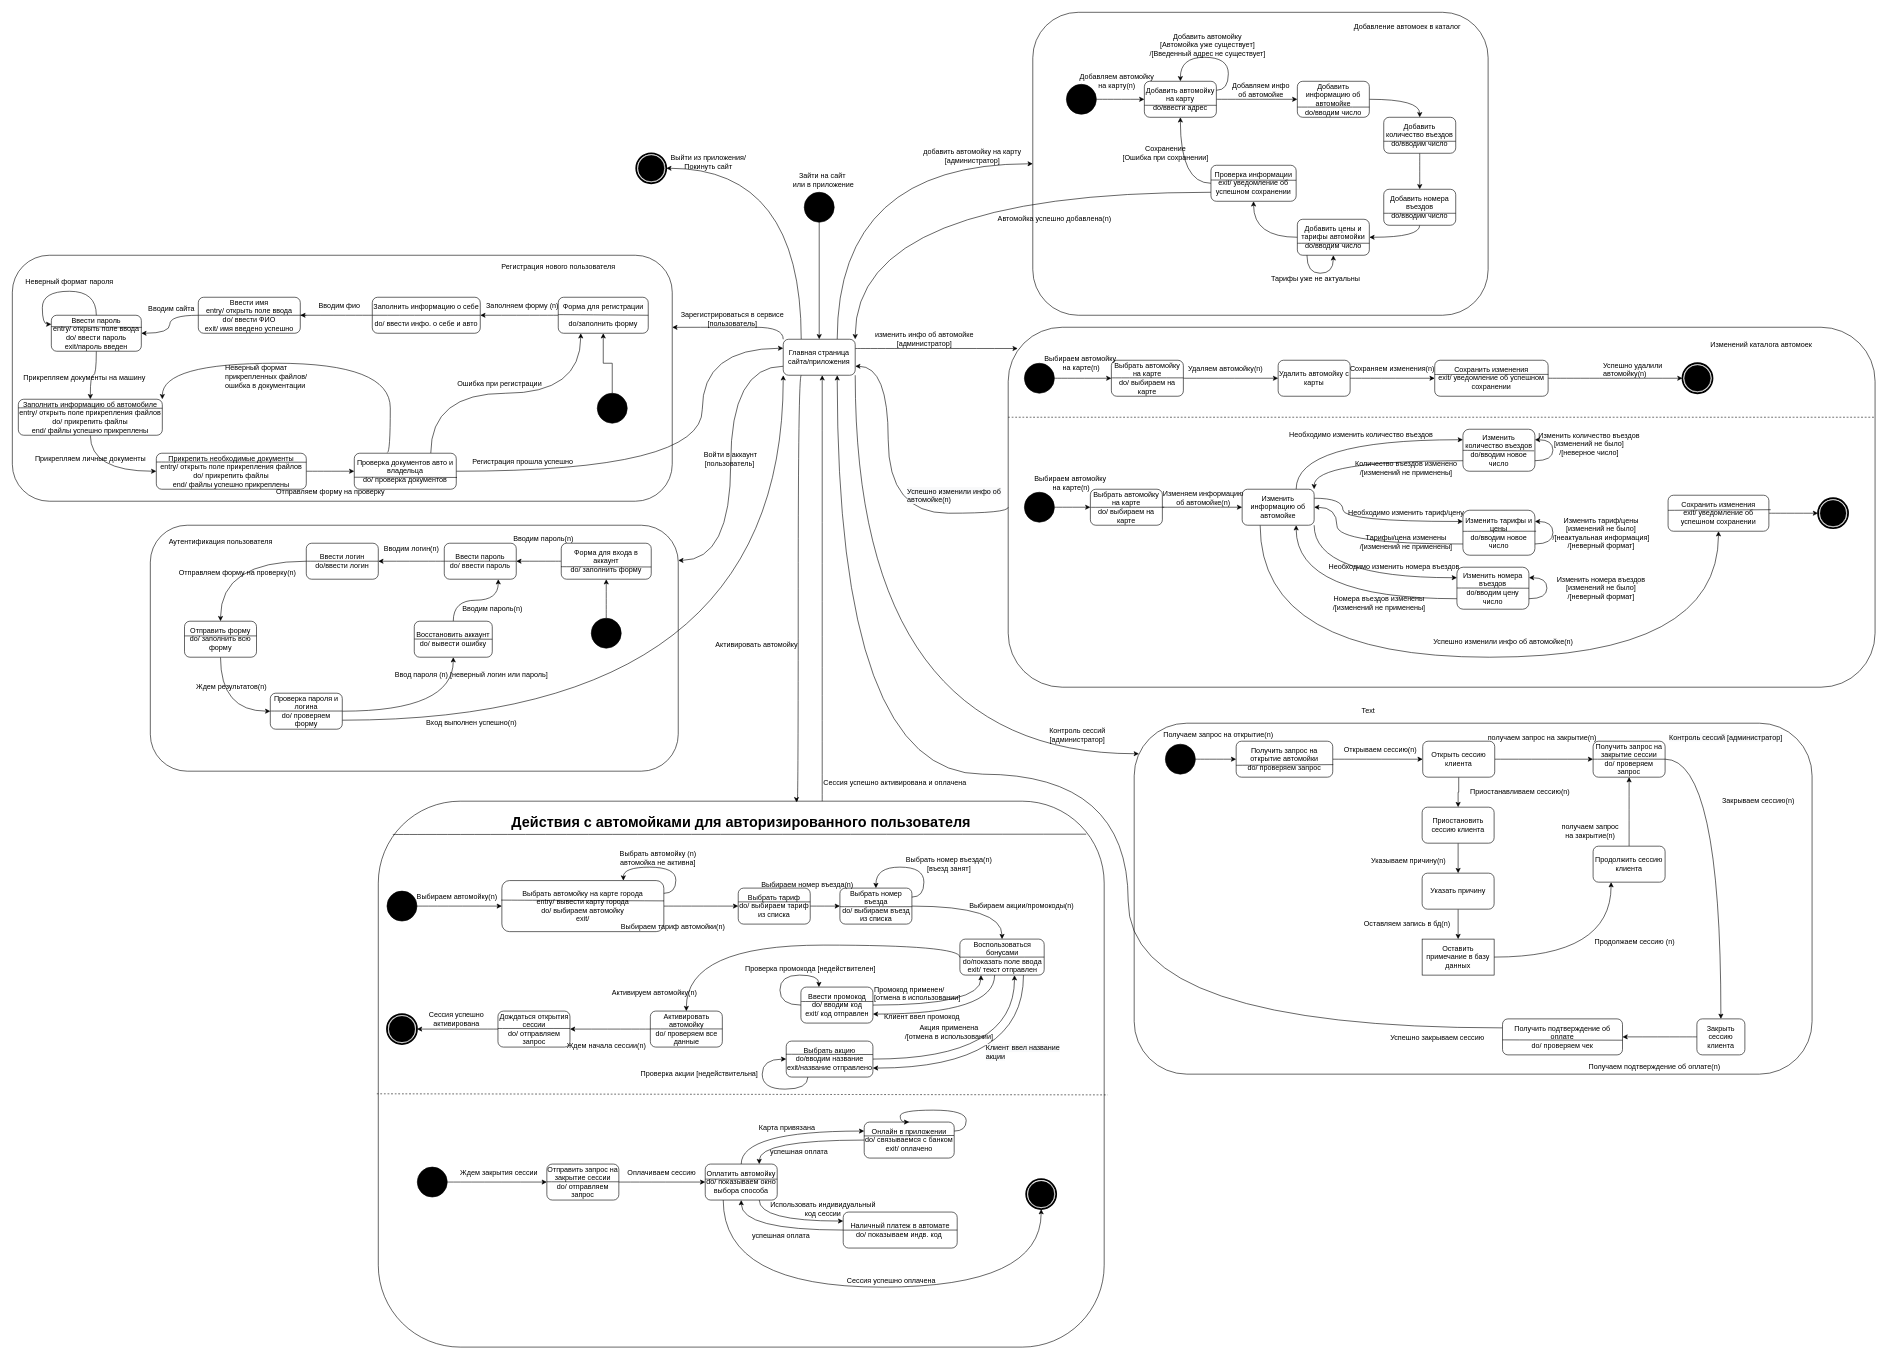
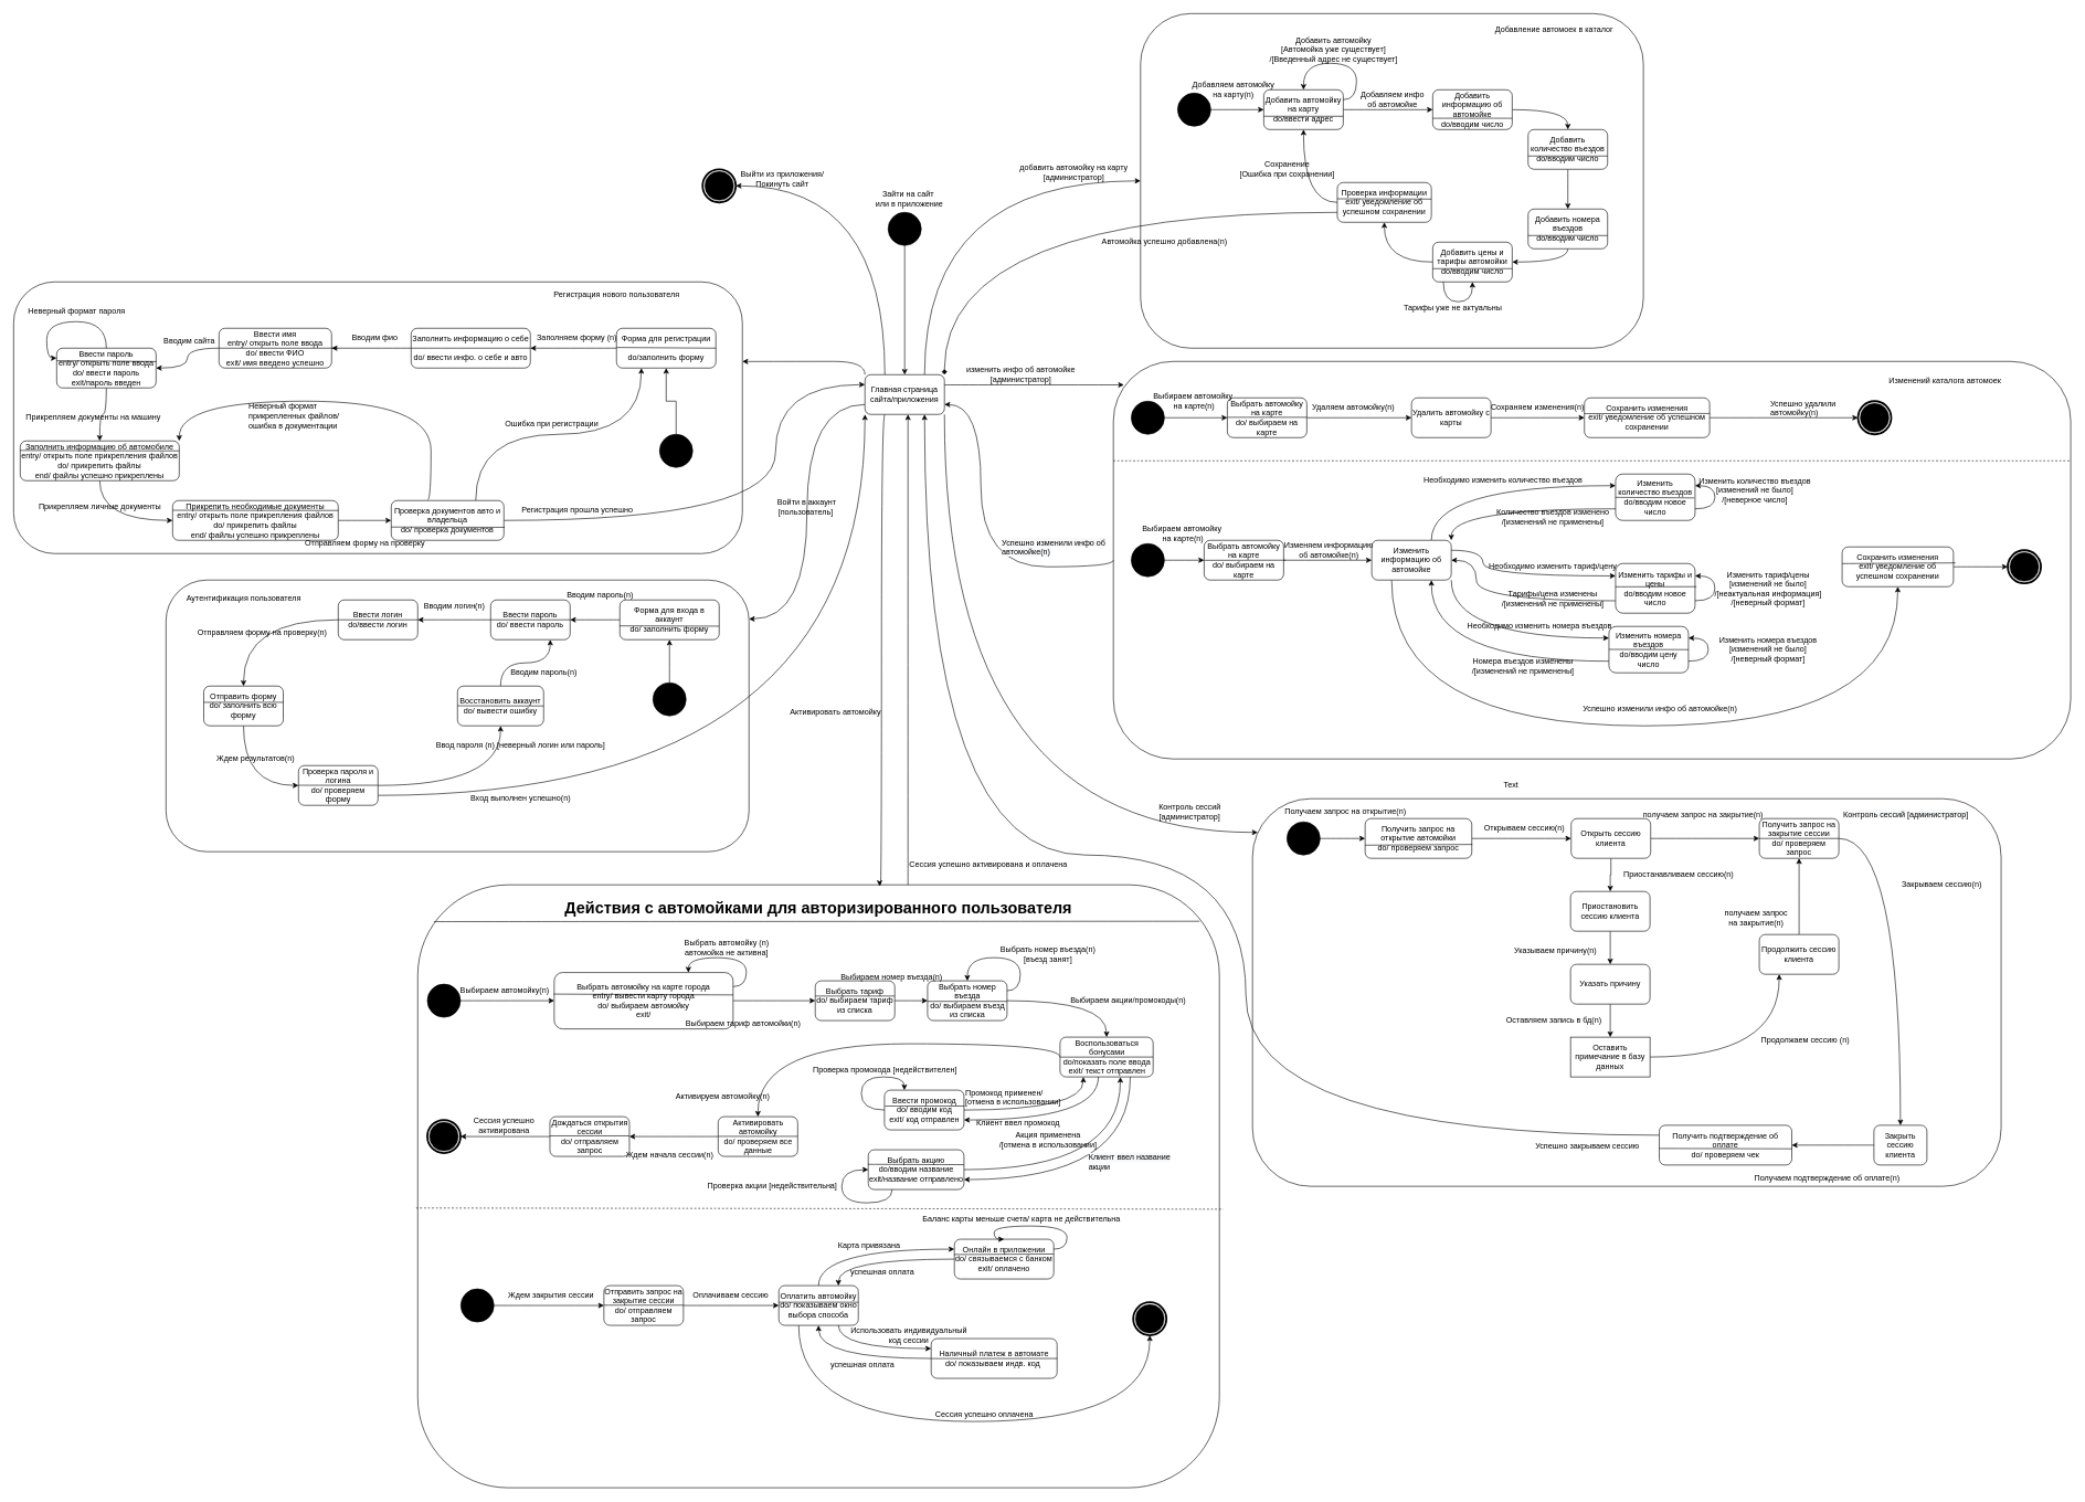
- <mxCell id="180" value="Зарегистрироваться в сервисе&lt;br&gt;[пользователь]" style="text;html=1;align=center;verticalAlign=middle;resizable=0;points=[];autosize=1;strokeColor=none;fillColor=none;" vertex="1" parent="1"><mxGeometry x="1125" y="516" width="190" height="30" as="geometry" /></mxCell>
- <mxCell id="141" style="edgeStyle=orthogonalEdgeStyle;curved=1;rounded=0;orthogonalLoop=1;jettySize=auto;html=1;exitX=0;exitY=0.75;exitDx=0;exitDy=0;entryX=1;entryY=0;entryDx=0;entryDy=0;fontSize=12;" edge="1" parent="1" source="142" target="17"><mxGeometry relative="1" as="geometry" /></mxCell>
+ <mxCell id="141" style="edgeStyle=orthogonalEdgeStyle;curved=1;rounded=0;orthogonalLoop=1;jettySize=auto;html=1;exitX=0;exitY=0.75;exitDx=0;exitDy=0;entryX=1;entryY=0;entryDx=0;entryDy=0;fontSize=12;endArrow=diamond;" edge="1" parent="1" source="142" target="17"><mxGeometry relative="1" as="geometry" /></mxCell>
- <mxCell id="123" value="Проверка промокода [недействителен]" style="text;html=1;align=center;verticalAlign=middle;resizable=0;points=[];autosize=1;strokeColor=none;fillColor=none;" vertex="1" parent="1"><mxGeometry x="1234.5" y="1604.89" width="230" height="20" as="geometry" /></mxCell>
+ <mxCell id="123" value="Проверка промокода [недействителен]" style="text;html=1;align=center;verticalAlign=middle;resizable=0;points=[];autosize=1;strokeColor=none;fillColor=none;" vertex="1" parent="1"><mxGeometry x="1219.5" y="1604.89" width="230" height="20" as="geometry" /></mxCell>
+ <mxCell id="130" value="Баланс карты меньше счета/ карта не действительна" style="text;html=1;align=center;verticalAlign=middle;resizable=0;points=[];autosize=1;strokeColor=none;fillColor=none;" vertex="1" parent="1"><mxGeometry x="1386" y="1830" width="310" height="20" as="geometry" /></mxCell>
